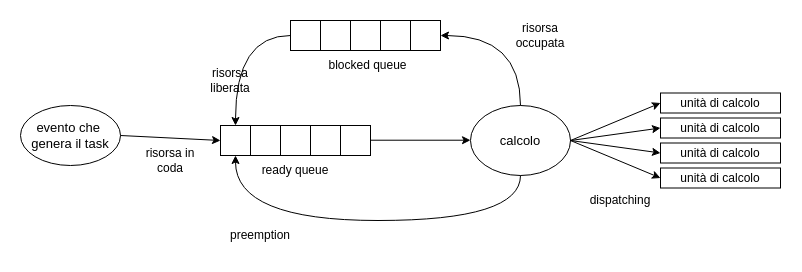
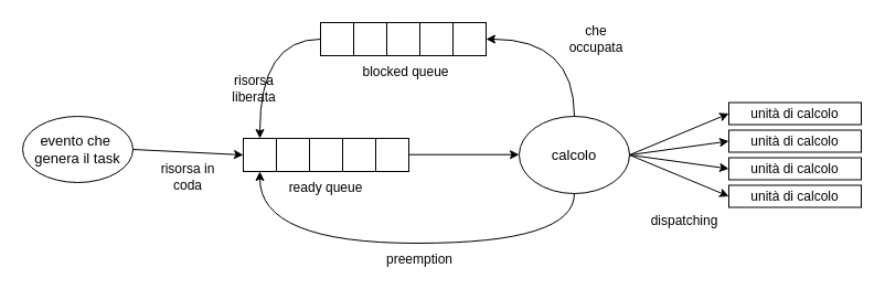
- <mxCell id="29" value="risorsa occupata" style="text;html=1;align=center;verticalAlign=middle;whiteSpace=wrap;rounded=0;fillColor=none;" vertex="1" parent="1"><mxGeometry x="510" y="20" width="60" height="30" as="geometry" /></mxCell>
+ <mxCell id="29" value="che occupata" style="text;html=1;align=center;verticalAlign=middle;whiteSpace=wrap;rounded=0;fillColor=none;" vertex="1" parent="1"><mxGeometry x="510" y="20" width="60" height="30" as="geometry" /></mxCell>
- <mxCell id="33" value="preemption" style="text;html=1;align=center;verticalAlign=middle;whiteSpace=wrap;rounded=0;fillColor=none;" vertex="1" parent="1"><mxGeometry x="220" y="220" width="80" height="30" as="geometry" /></mxCell>
+ <mxCell id="33" value="preemption" style="text;html=1;align=center;verticalAlign=middle;whiteSpace=wrap;rounded=0;fillColor=none;" vertex="1" parent="1"><mxGeometry x="340" y="220" width="80" height="30" as="geometry" /></mxCell>
